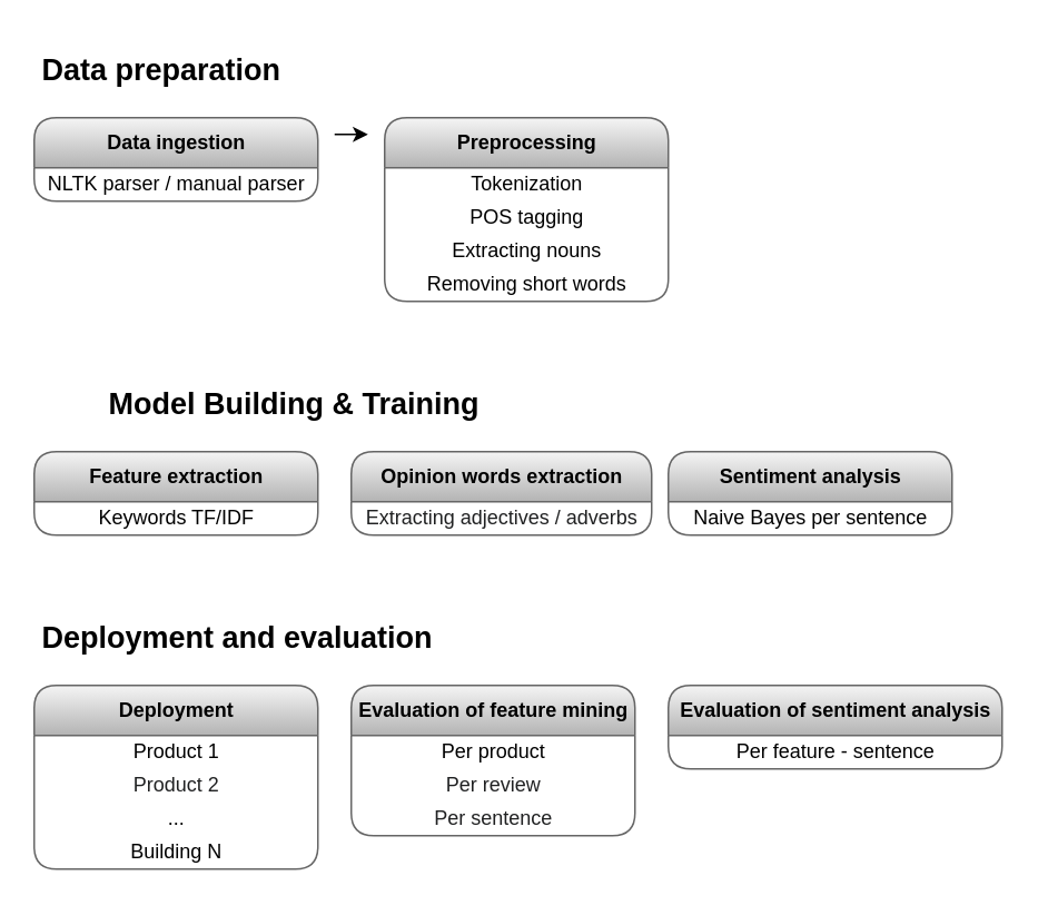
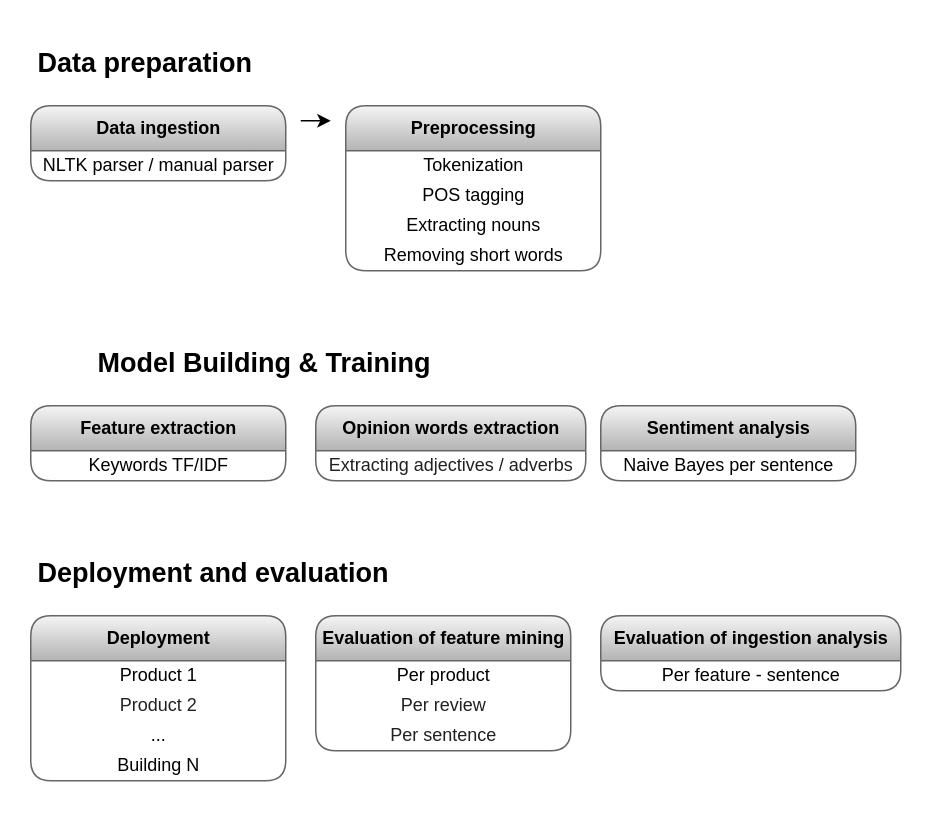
- <mxCell id="24" value="Evaluation of sentiment analysis" style="swimlane;fontStyle=1;align=center;verticalAlign=middle;childLayout=stackLayout;horizontal=1;startSize=30;horizontalStack=0;resizeParent=1;resizeParentMax=0;resizeLast=0;collapsible=0;marginBottom=0;html=1;rounded=1;gradientColor=#b3b3b3;fillColor=#f5f5f5;strokeColor=#666666;fontFamily=Helvetica;fontSize=12;" vertex="1" parent="1"><mxGeometry x="400" y="410" width="200" height="50" as="geometry" /></mxCell>
+ <mxCell id="24" value="Evaluation of ingestion analysis" style="swimlane;fontStyle=1;align=center;verticalAlign=middle;childLayout=stackLayout;horizontal=1;startSize=30;horizontalStack=0;resizeParent=1;resizeParentMax=0;resizeLast=0;collapsible=0;marginBottom=0;html=1;rounded=1;gradientColor=#b3b3b3;fillColor=#f5f5f5;strokeColor=#666666;fontFamily=Helvetica;fontSize=12;" vertex="1" parent="1"><mxGeometry x="400" y="410" width="200" height="50" as="geometry" /></mxCell>
